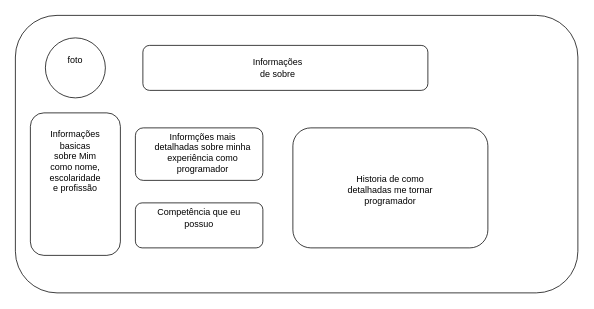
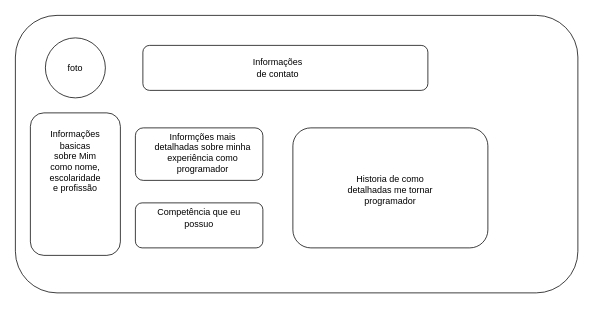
- <mxCell id="6" value="foto" style="text;html=1;align=center;verticalAlign=middle;whiteSpace=wrap;rounded=0;" parent="1" vertex="1"><mxGeometry x="70" y="60" width="60" height="40" as="geometry" /></mxCell>
+ <mxCell id="6" value="foto" style="text;html=1;align=center;verticalAlign=middle;whiteSpace=wrap;rounded=0;" parent="1" vertex="1"><mxGeometry x="70" y="70" width="60" height="40" as="geometry" /></mxCell>
- <mxCell id="14" value="Informações de sobre" style="text;html=1;align=center;verticalAlign=middle;whiteSpace=wrap;rounded=0;" parent="1" vertex="1"><mxGeometry x="340" y="75" width="60" height="30" as="geometry" /></mxCell>
+ <mxCell id="14" value="Informações de contato" style="text;html=1;align=center;verticalAlign=middle;whiteSpace=wrap;rounded=0;" parent="1" vertex="1"><mxGeometry x="340" y="75" width="60" height="30" as="geometry" /></mxCell>
